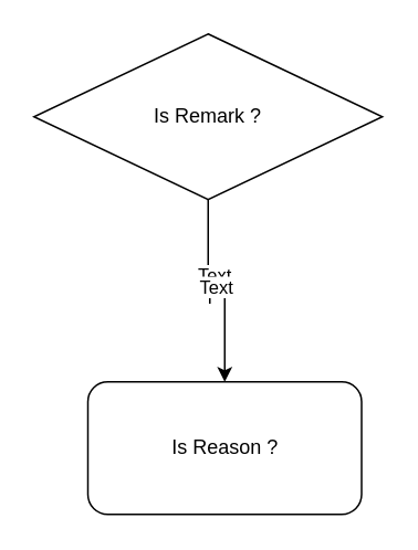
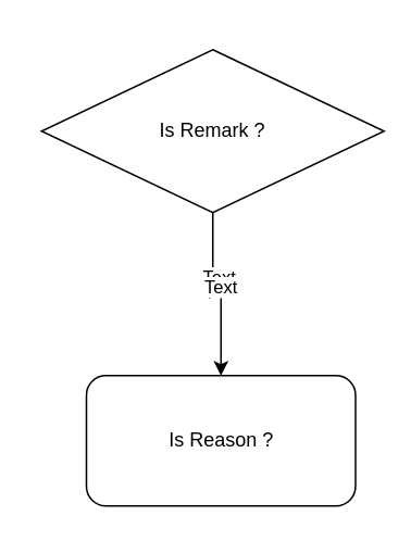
- <mxCell id="7" value="Is Remark ?" style="rhombus;whiteSpace=wrap;html=1;" vertex="1" parent="1"><mxGeometry x="20" y="20" width="210" height="100" as="geometry" /></mxCell>
+ <mxCell id="7" value="Is Remark ?" style="rhombus;whiteSpace=wrap;html=1;" vertex="1" parent="1"><mxGeometry x="25" y="30" width="210" height="100" as="geometry" /></mxCell>
